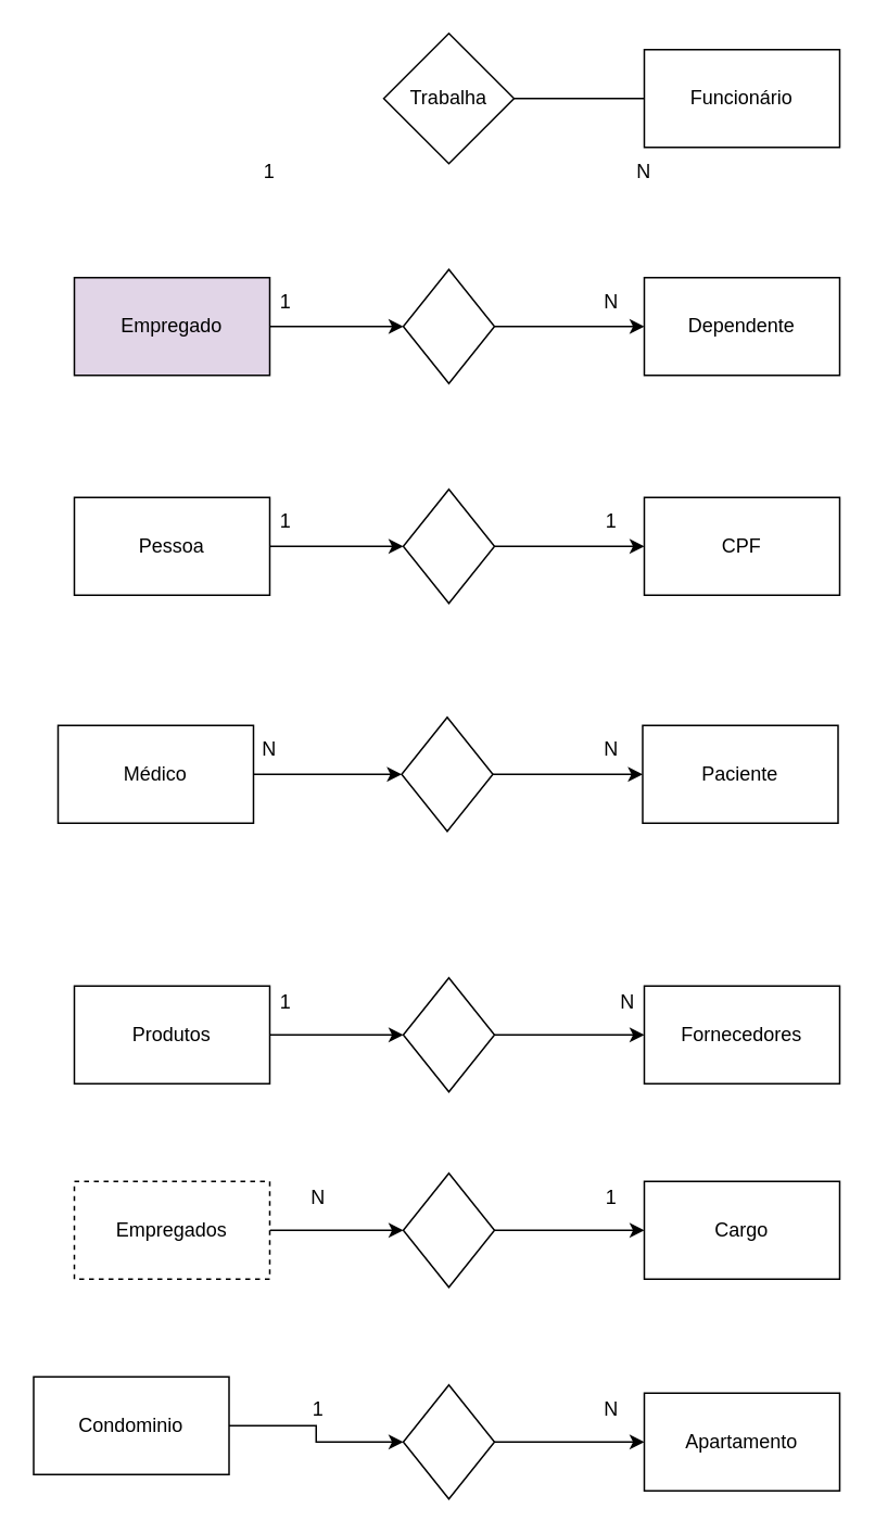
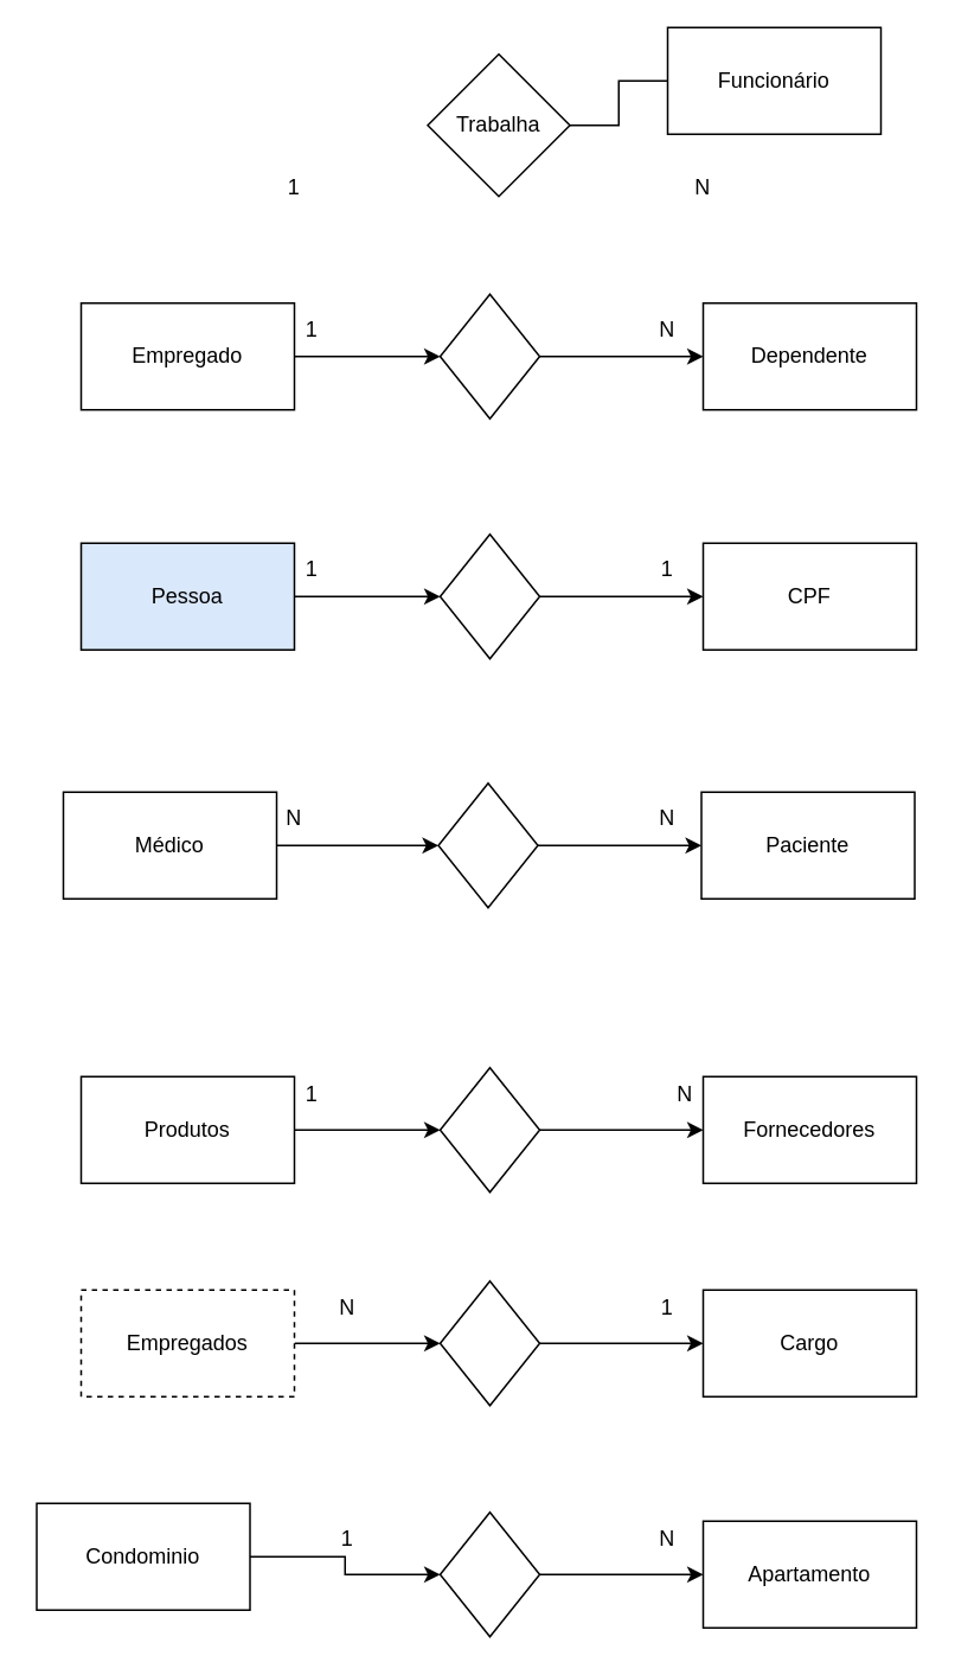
- <mxCell id="3" value="Trabalha" style="rhombus;whiteSpace=wrap;html=1;" parent="1" vertex="1"><mxGeometry x="235" y="20" width="80" height="80" as="geometry" /></mxCell>
+ <mxCell id="3" value="Trabalha" style="rhombus;whiteSpace=wrap;html=1;" parent="1" vertex="1"><mxGeometry x="240" y="30" width="80" height="80" as="geometry" /></mxCell>
- <mxCell id="4" value="Funcionário" style="rounded=0;whiteSpace=wrap;html=1;" parent="1" vertex="1"><mxGeometry x="395" y="30" width="120" height="60" as="geometry" /></mxCell>
+ <mxCell id="4" value="Funcionário" style="rounded=0;whiteSpace=wrap;html=1;" parent="1" vertex="1"><mxGeometry x="375" y="15" width="120" height="60" as="geometry" /></mxCell>
- <mxCell id="8" value="Empregado" style="rounded=0;whiteSpace=wrap;html=1;fillColor=#e1d5e7;" parent="1" vertex="1"><mxGeometry x="45" y="170" width="120" height="60" as="geometry" /></mxCell>
+ <mxCell id="8" value="Empregado" style="rounded=0;whiteSpace=wrap;html=1;" parent="1" vertex="1"><mxGeometry x="45" y="170" width="120" height="60" as="geometry" /></mxCell>
- <mxCell id="15" value="Pessoa" style="rounded=0;whiteSpace=wrap;html=1;" parent="1" vertex="1"><mxGeometry x="45" y="305" width="120" height="60" as="geometry" /></mxCell>
+ <mxCell id="15" value="Pessoa" style="rounded=0;whiteSpace=wrap;html=1;fillColor=#dae8fc;" parent="1" vertex="1"><mxGeometry x="45" y="305" width="120" height="60" as="geometry" /></mxCell>
